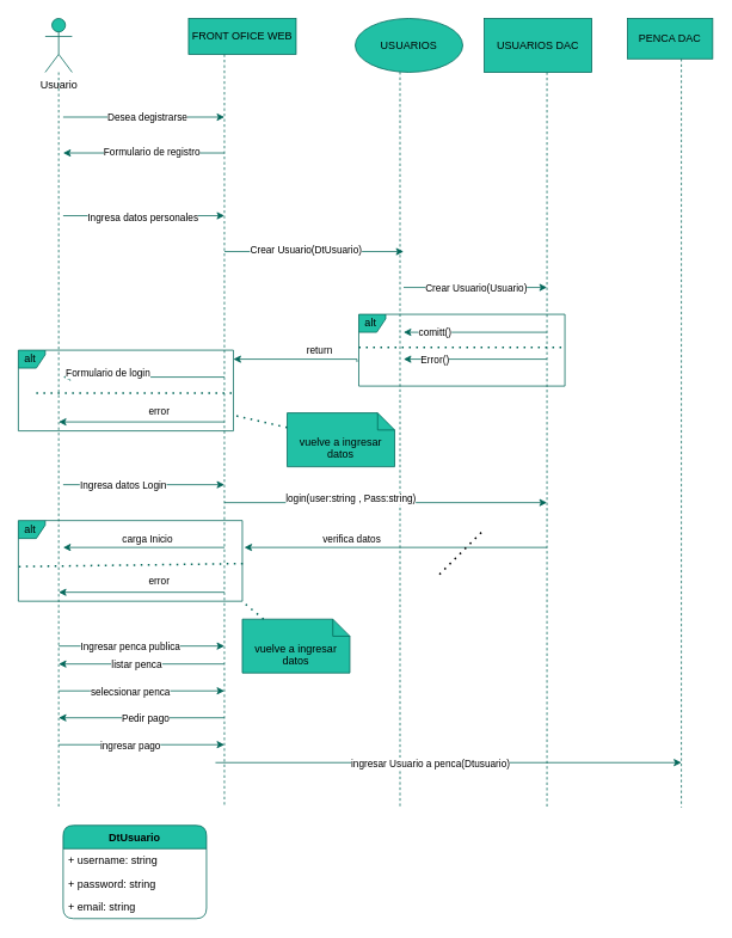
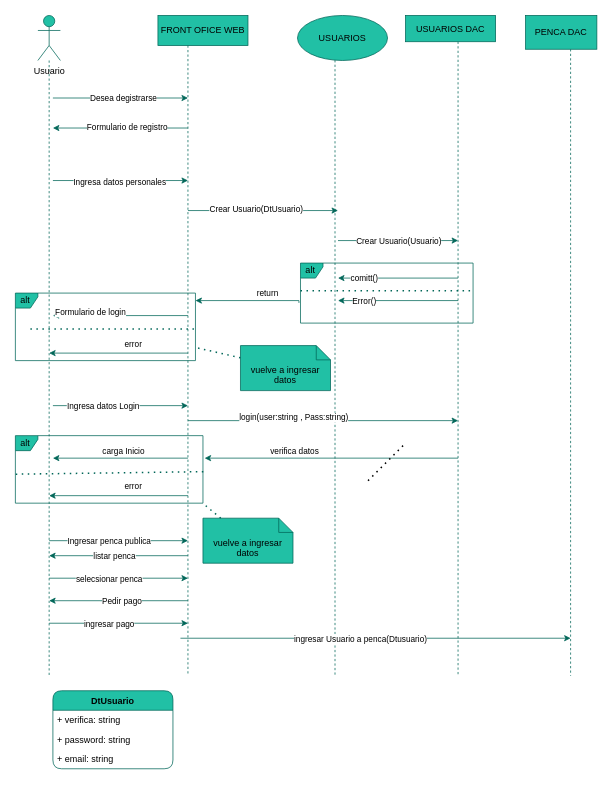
- <mxCell id="11" value="USUARIOS DAC" style="rounded=0;whiteSpace=wrap;html=1;fillColor=#21C0A5;strokeColor=#006658;" vertex="1" parent="1"><mxGeometry x="540" y="20" width="120" height="60" as="geometry" /></mxCell>
+ <mxCell id="11" value="USUARIOS DAC" style="rounded=0;whiteSpace=wrap;html=1;fillColor=#21C0A5;strokeColor=#006658;" vertex="1" parent="1"><mxGeometry x="540" y="20" width="120" height="35" as="geometry" /></mxCell>
- <mxCell id="51" value="+ username: string" style="text;strokeColor=none;fillColor=none;align=left;verticalAlign=top;spacingLeft=4;spacingRight=4;overflow=hidden;rotatable=0;points=[[0,0.5],[1,0.5]];portConstraint=eastwest;" vertex="1" parent="50"><mxGeometry y="26" width="160" height="26" as="geometry" /></mxCell>
+ <mxCell id="51" value="+ verifica: string" style="text;strokeColor=none;fillColor=none;align=left;verticalAlign=top;spacingLeft=4;spacingRight=4;overflow=hidden;rotatable=0;points=[[0,0.5],[1,0.5]];portConstraint=eastwest;" vertex="1" parent="50"><mxGeometry y="26" width="160" height="26" as="geometry" /></mxCell>
